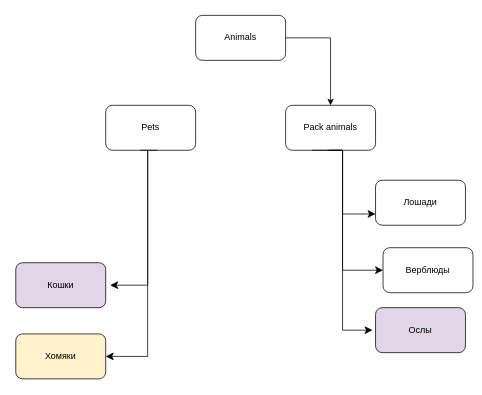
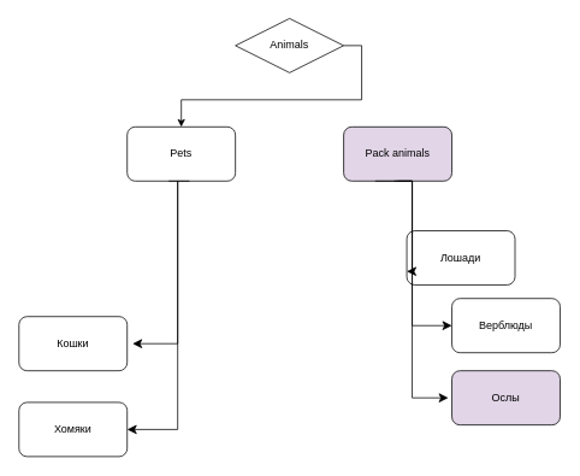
- <mxCell id="3" value="Animals" style="rounded=1;whiteSpace=wrap;html=1;" parent="1" vertex="1"><mxGeometry x="260" y="20" width="120" height="60" as="geometry" /></mxCell>
+ <mxCell id="3" value="Animals" style="rhombus;whiteSpace=wrap;html=1;" parent="1" vertex="1"><mxGeometry x="260" y="20" width="120" height="60" as="geometry" /></mxCell>
- <mxCell id="2" style="edgeStyle=orthogonalEdgeStyle;rounded=0;orthogonalLoop=1;jettySize=auto;html=1;exitX=1;exitY=0.5;exitDx=0;exitDy=0;entryX=0.5;entryY=0;entryDx=0;entryDy=0;" parent="1" source="3" target="5" edge="1"><mxGeometry relative="1" as="geometry" /></mxCell>
+ <mxCell id="2" style="edgeStyle=orthogonalEdgeStyle;rounded=0;orthogonalLoop=1;jettySize=auto;html=1;exitX=1;exitY=0.5;exitDx=0;exitDy=0;" parent="1" source="3" target="4" edge="1"><mxGeometry relative="1" as="geometry" /></mxCell>
- <mxCell id="5" value="Pack animals" style="rounded=1;whiteSpace=wrap;html=1;" parent="1" vertex="1"><mxGeometry x="380" y="140" width="120" height="60" as="geometry" /></mxCell>
+ <mxCell id="5" value="Pack animals" style="rounded=1;whiteSpace=wrap;html=1;fillColor=#e1d5e7;" parent="1" vertex="1"><mxGeometry x="380" y="140" width="120" height="60" as="geometry" /></mxCell>
- <mxCell id="8" value="Лошади" style="rounded=1;whiteSpace=wrap;html=1;" parent="1" vertex="1"><mxGeometry x="500" y="240" width="120" height="60" as="geometry" /></mxCell>
+ <mxCell id="8" value="Лошади" style="rounded=1;whiteSpace=wrap;html=1;" parent="1" vertex="1"><mxGeometry x="450" y="255" width="120" height="60" as="geometry" /></mxCell>
- <mxCell id="9" value="Верблюды" style="rounded=1;whiteSpace=wrap;html=1;" parent="1" vertex="1"><mxGeometry x="510" y="330" width="120" height="60" as="geometry" /></mxCell>
+ <mxCell id="9" value="Верблюды" style="rounded=1;whiteSpace=wrap;html=1;" parent="1" vertex="1"><mxGeometry x="500" y="330" width="120" height="60" as="geometry" /></mxCell>
- <mxCell id="6" value="Кошки" style="rounded=1;whiteSpace=wrap;html=1;fillColor=#e1d5e7;" parent="1" vertex="1"><mxGeometry x="20" y="350" width="120" height="60" as="geometry" /></mxCell>
+ <mxCell id="6" value="Кошки" style="rounded=1;whiteSpace=wrap;html=1;" parent="1" vertex="1"><mxGeometry x="20" y="350" width="120" height="60" as="geometry" /></mxCell>
- <mxCell id="7" value="Хомяки" style="rounded=1;whiteSpace=wrap;html=1;fillColor=#fff2cc;" parent="1" vertex="1"><mxGeometry x="20" y="445" width="120" height="60" as="geometry" /></mxCell>
+ <mxCell id="7" value="Хомяки" style="rounded=1;whiteSpace=wrap;html=1;" parent="1" vertex="1"><mxGeometry x="20" y="445" width="120" height="60" as="geometry" /></mxCell>
